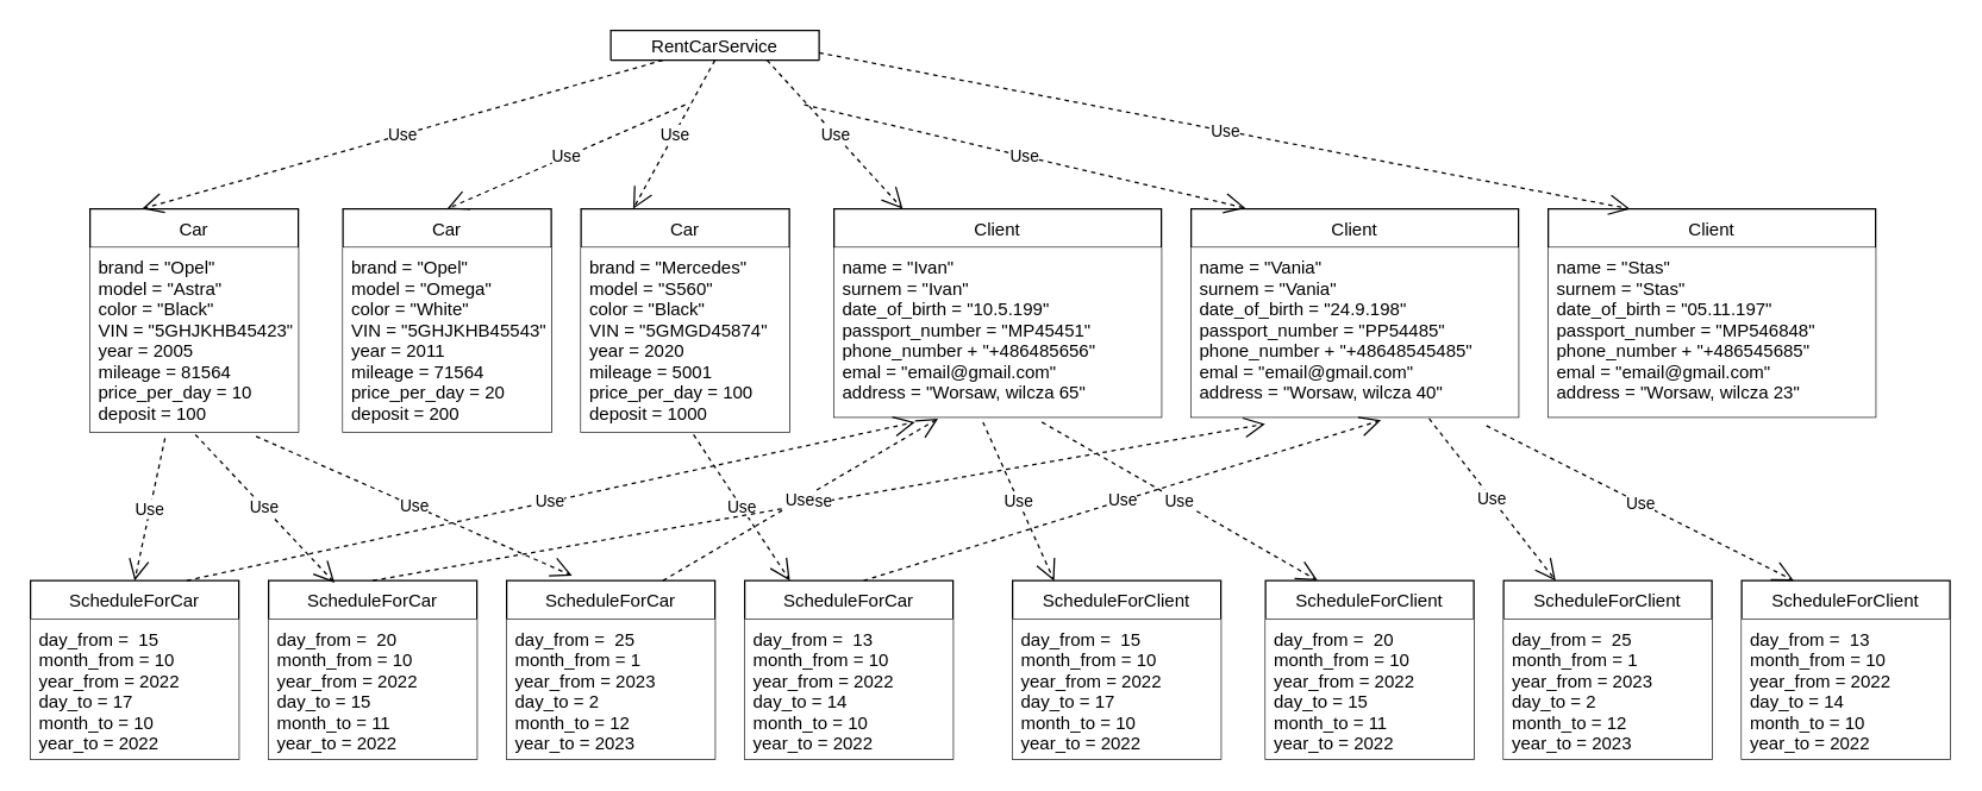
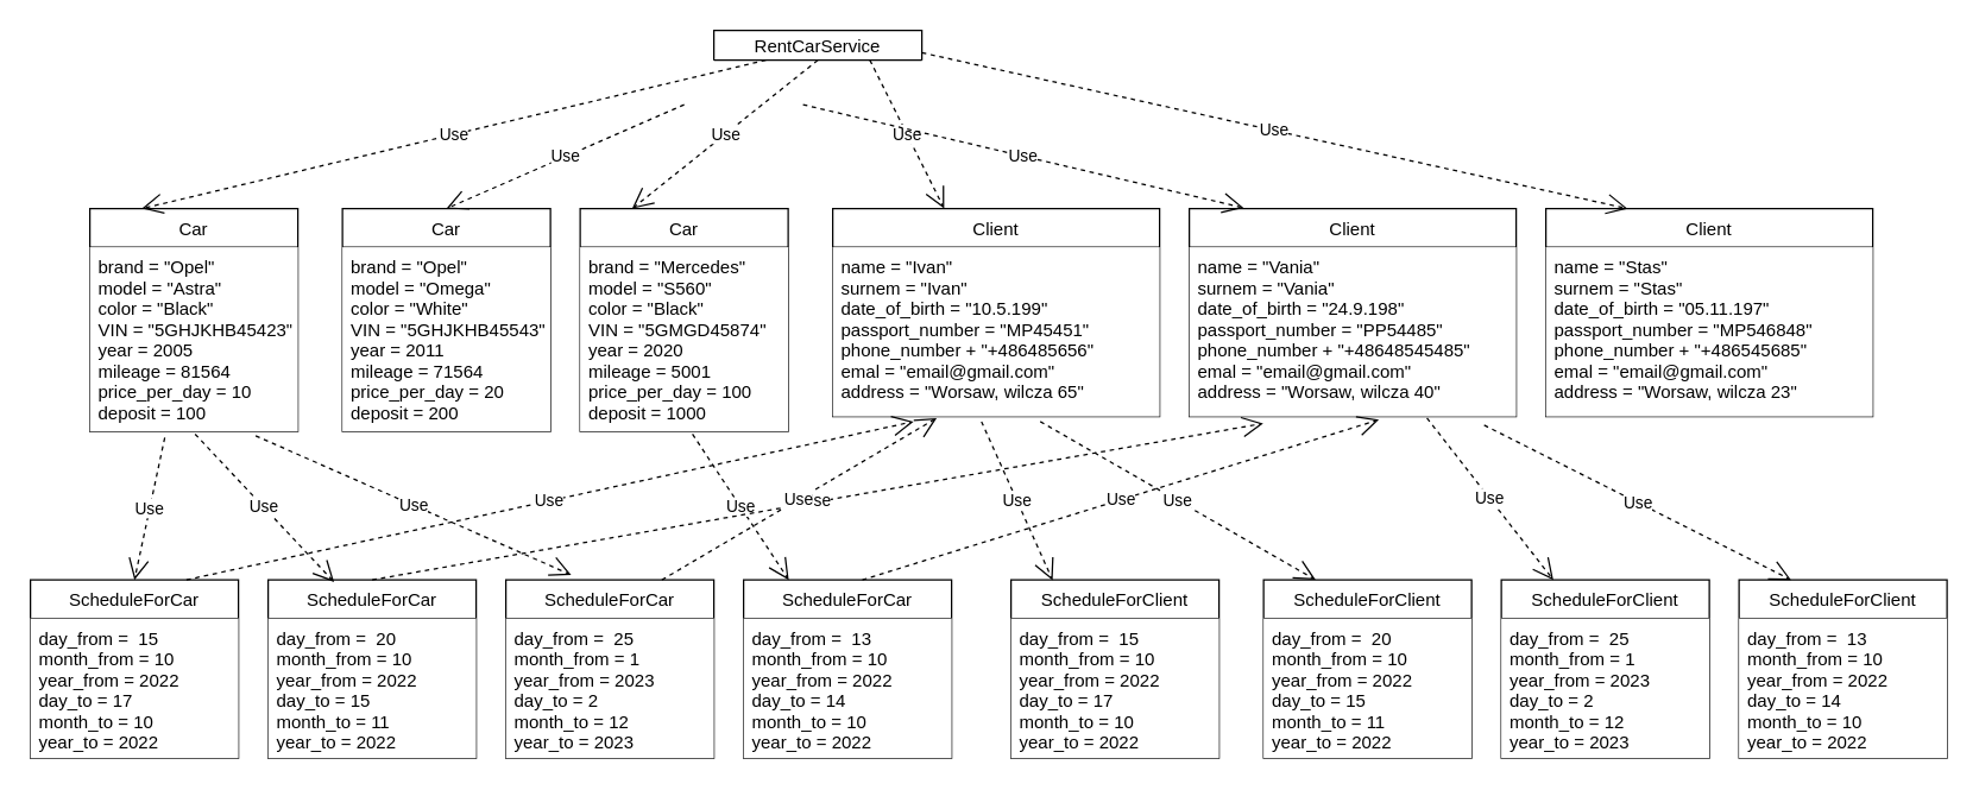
- <mxCell id="2" value="RentCarService" style="swimlane;fontStyle=0;childLayout=stackLayout;horizontal=1;startSize=26;fillColor=default;horizontalStack=0;resizeParent=1;resizeParentMax=0;resizeLast=0;collapsible=1;marginBottom=0;" vertex="1" parent="1"><mxGeometry x="410" y="20" width="140" height="20" as="geometry" /></mxCell>
+ <mxCell id="2" value="RentCarService" style="swimlane;fontStyle=0;childLayout=stackLayout;horizontal=1;startSize=26;fillColor=default;horizontalStack=0;resizeParent=1;resizeParentMax=0;resizeLast=0;collapsible=1;marginBottom=0;" vertex="1" parent="1"><mxGeometry x="480" y="20" width="140" height="20" as="geometry" /></mxCell>
